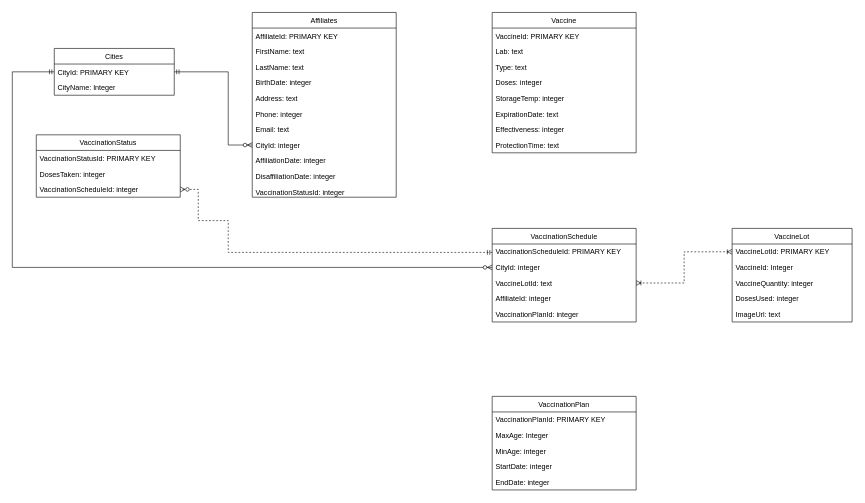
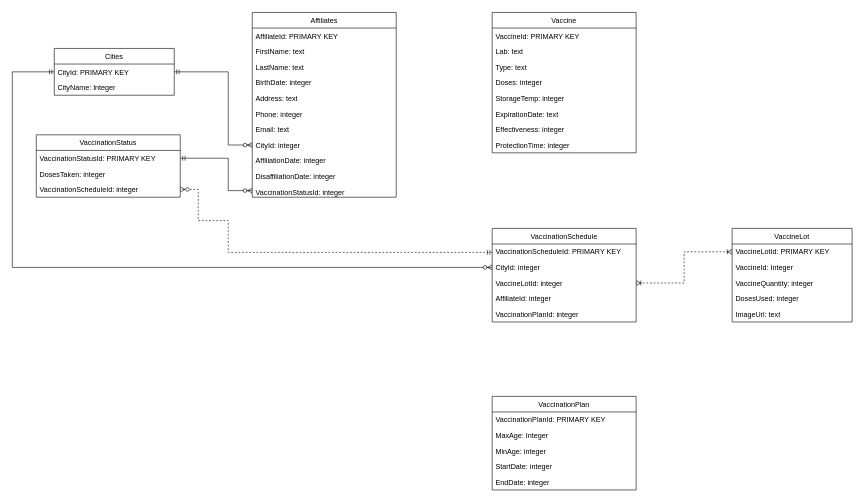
- <mxCell id="26" value="ProtectionTime: text" style="text;strokeColor=none;fillColor=none;align=left;verticalAlign=top;spacingLeft=4;spacingRight=4;overflow=hidden;rotatable=0;points=[[0,0.5],[1,0.5]];portConstraint=eastwest;" vertex="1" parent="18"><mxGeometry y="208" width="240" height="26" as="geometry" /></mxCell>
+ <mxCell id="26" value="ProtectionTime: integer" style="text;strokeColor=none;fillColor=none;align=left;verticalAlign=top;spacingLeft=4;spacingRight=4;overflow=hidden;rotatable=0;points=[[0,0.5],[1,0.5]];portConstraint=eastwest;" vertex="1" parent="18"><mxGeometry y="208" width="240" height="26" as="geometry" /></mxCell>
+ <mxCell id="51" style="edgeStyle=orthogonalEdgeStyle;rounded=0;orthogonalLoop=1;jettySize=auto;html=1;endArrow=ERzeroToMany;endFill=1;startArrow=ERmandOne;startFill=0;" edge="1" parent="1" source="15" target="13"><mxGeometry relative="1" as="geometry"><Array as="points"><mxPoint x="380" y="263" /><mxPoint x="380" y="317" /></Array></mxGeometry></mxCell>
- <mxCell id="30" value="VaccineLotId: text" style="text;strokeColor=none;fillColor=none;align=left;verticalAlign=top;spacingLeft=4;spacingRight=4;overflow=hidden;rotatable=0;points=[[0,0.5],[1,0.5]];portConstraint=eastwest;" vertex="1" parent="27"><mxGeometry y="78" width="240" height="26" as="geometry" /></mxCell>
+ <mxCell id="30" value="VaccineLotId: integer" style="text;strokeColor=none;fillColor=none;align=left;verticalAlign=top;spacingLeft=4;spacingRight=4;overflow=hidden;rotatable=0;points=[[0,0.5],[1,0.5]];portConstraint=eastwest;" vertex="1" parent="27"><mxGeometry y="78" width="240" height="26" as="geometry" /></mxCell>
